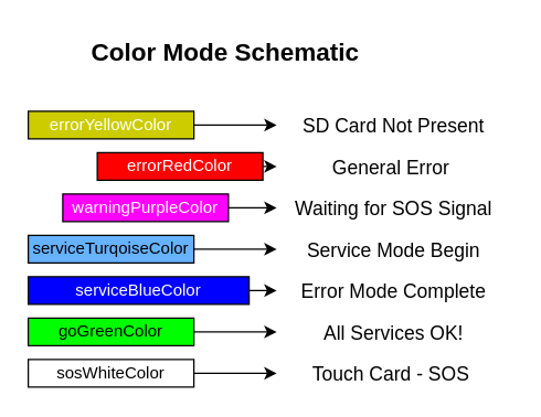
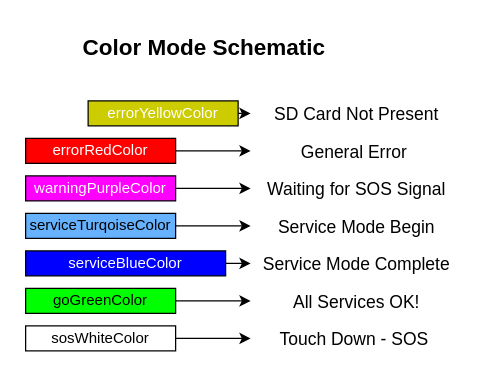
- <mxCell id="5" value="&lt;font color=&quot;#ffffff&quot;&gt;errorYellowColor&lt;/font&gt;" style="rounded=0;whiteSpace=wrap;html=1;direction=west;fillColor=#CCCC00;" parent="1" vertex="1"><mxGeometry x="20" y="80" width="120" height="20" as="geometry" /></mxCell>
+ <mxCell id="5" value="&lt;font color=&quot;#ffffff&quot;&gt;errorYellowColor&lt;/font&gt;" style="rounded=0;whiteSpace=wrap;html=1;direction=west;fillColor=#CCCC00;" parent="1" vertex="1"><mxGeometry x="70" y="80" width="120" height="20" as="geometry" /></mxCell>
- <mxCell id="9" value="&lt;font color=&quot;#ffffff&quot;&gt;errorRedColor&lt;/font&gt;" style="rounded=0;whiteSpace=wrap;html=1;direction=west;fillColor=#FF0000;" parent="1" vertex="1"><mxGeometry x="70" y="110" width="120" height="20" as="geometry" /></mxCell>
+ <mxCell id="9" value="&lt;font color=&quot;#ffffff&quot;&gt;errorRedColor&lt;/font&gt;" style="rounded=0;whiteSpace=wrap;html=1;direction=west;fillColor=#FF0000;" parent="1" vertex="1"><mxGeometry x="20" y="110" width="120" height="20" as="geometry" /></mxCell>
- <mxCell id="7" value="&lt;font color=&quot;#ffffff&quot;&gt;warningPurpleColor&lt;/font&gt;" style="rounded=0;whiteSpace=wrap;html=1;direction=west;fillColor=#FF00FF;" parent="1" vertex="1"><mxGeometry x="45" y="140" width="120" height="20" as="geometry" /></mxCell>
+ <mxCell id="7" value="&lt;font color=&quot;#ffffff&quot;&gt;warningPurpleColor&lt;/font&gt;" style="rounded=0;whiteSpace=wrap;html=1;direction=west;fillColor=#FF00FF;" parent="1" vertex="1"><mxGeometry x="20" y="140" width="120" height="20" as="geometry" /></mxCell>
- <mxCell id="22" value="&lt;font style=&quot;font-size: 14px;&quot; color=&quot;#000000&quot;&gt;Error Mode Complete&lt;/font&gt;" style="text;html=1;align=center;verticalAlign=middle;whiteSpace=wrap;rounded=0;fontSize=18;" parent="1" vertex="1"><mxGeometry x="200" y="200" width="170" height="20" as="geometry" /></mxCell>
+ <mxCell id="22" value="&lt;font style=&quot;font-size: 14px;&quot; color=&quot;#000000&quot;&gt;Service Mode Complete&lt;/font&gt;" style="text;html=1;align=center;verticalAlign=middle;whiteSpace=wrap;rounded=0;fontSize=18;" parent="1" vertex="1"><mxGeometry x="200" y="200" width="170" height="20" as="geometry" /></mxCell>
- <mxCell id="24" value="&lt;font style=&quot;font-size: 14px;&quot; color=&quot;#000000&quot;&gt;Touch Card - SOS&amp;nbsp;&lt;/font&gt;" style="text;html=1;align=center;verticalAlign=middle;whiteSpace=wrap;rounded=0;fontSize=18;" parent="1" vertex="1"><mxGeometry x="200" y="260" width="170" height="20" as="geometry" /></mxCell>
+ <mxCell id="24" value="&lt;font style=&quot;font-size: 14px;&quot; color=&quot;#000000&quot;&gt;Touch Down - SOS&amp;nbsp;&lt;/font&gt;" style="text;html=1;align=center;verticalAlign=middle;whiteSpace=wrap;rounded=0;fontSize=18;" parent="1" vertex="1"><mxGeometry x="200" y="260" width="170" height="20" as="geometry" /></mxCell>
